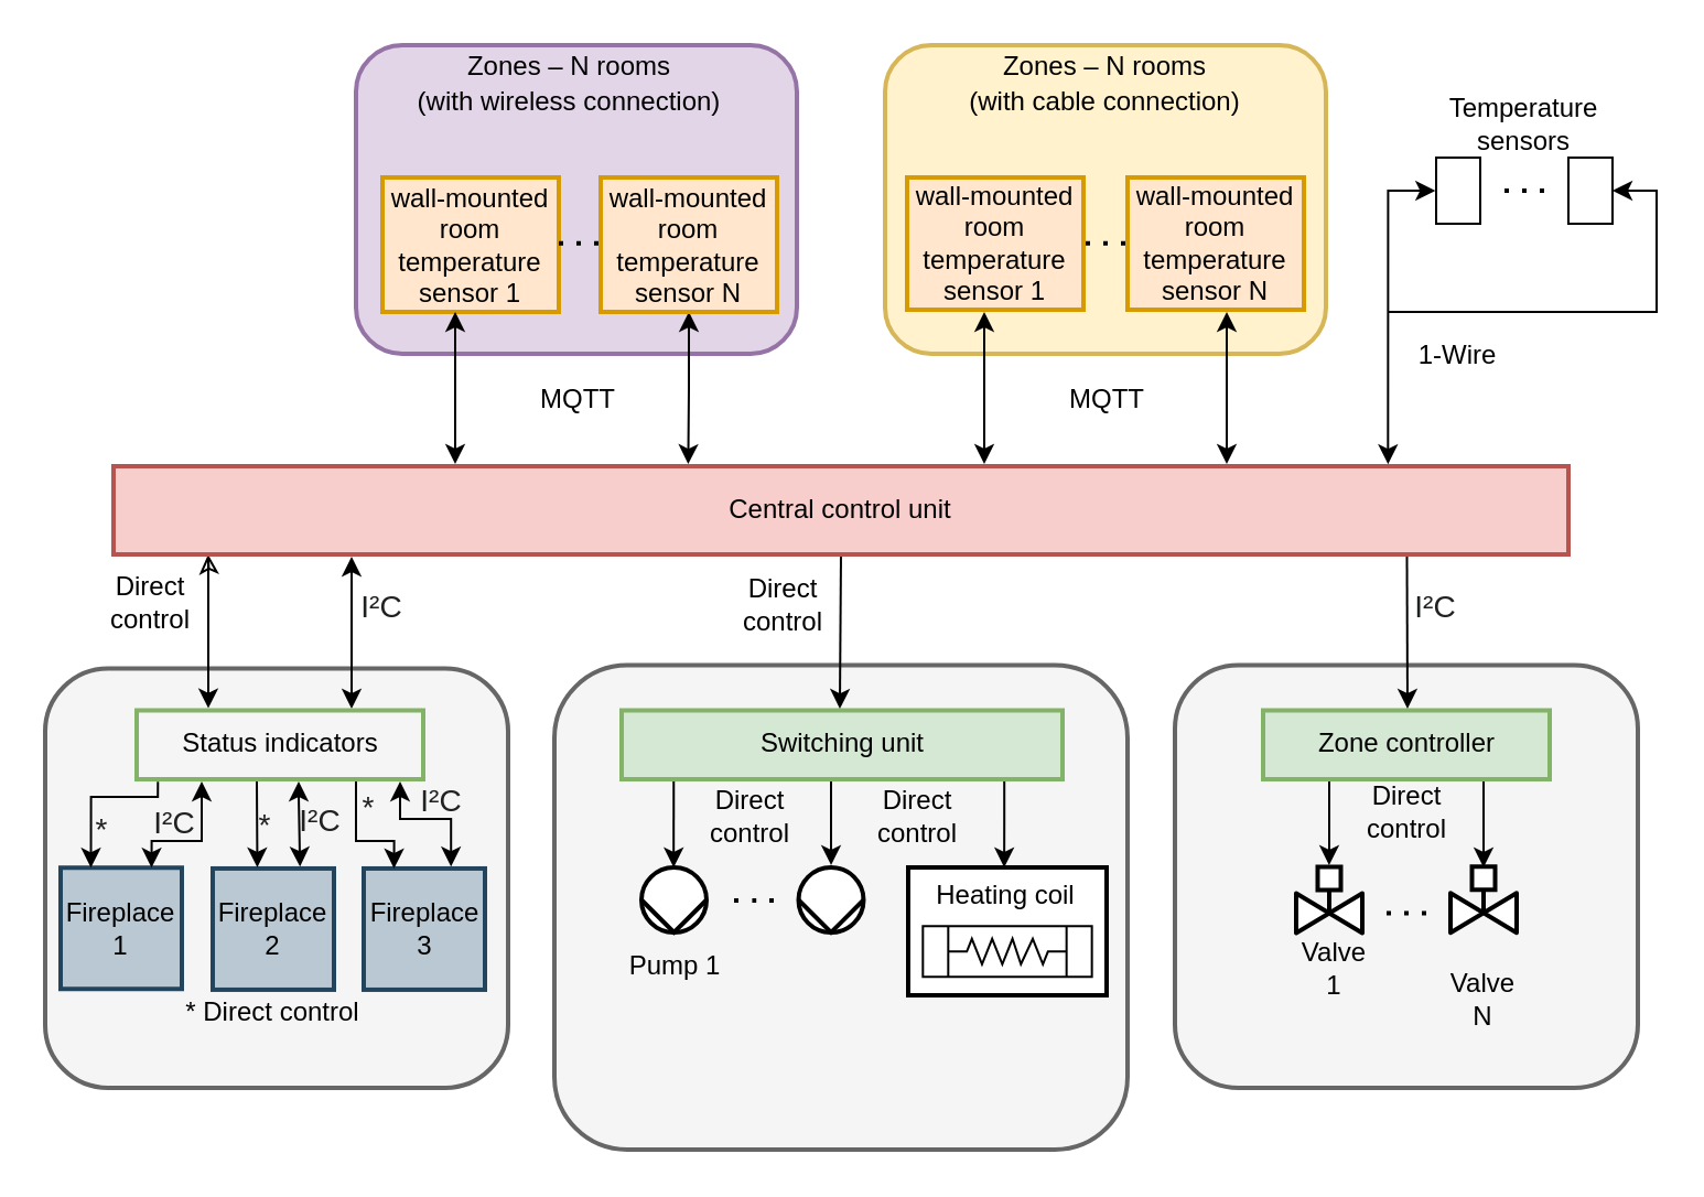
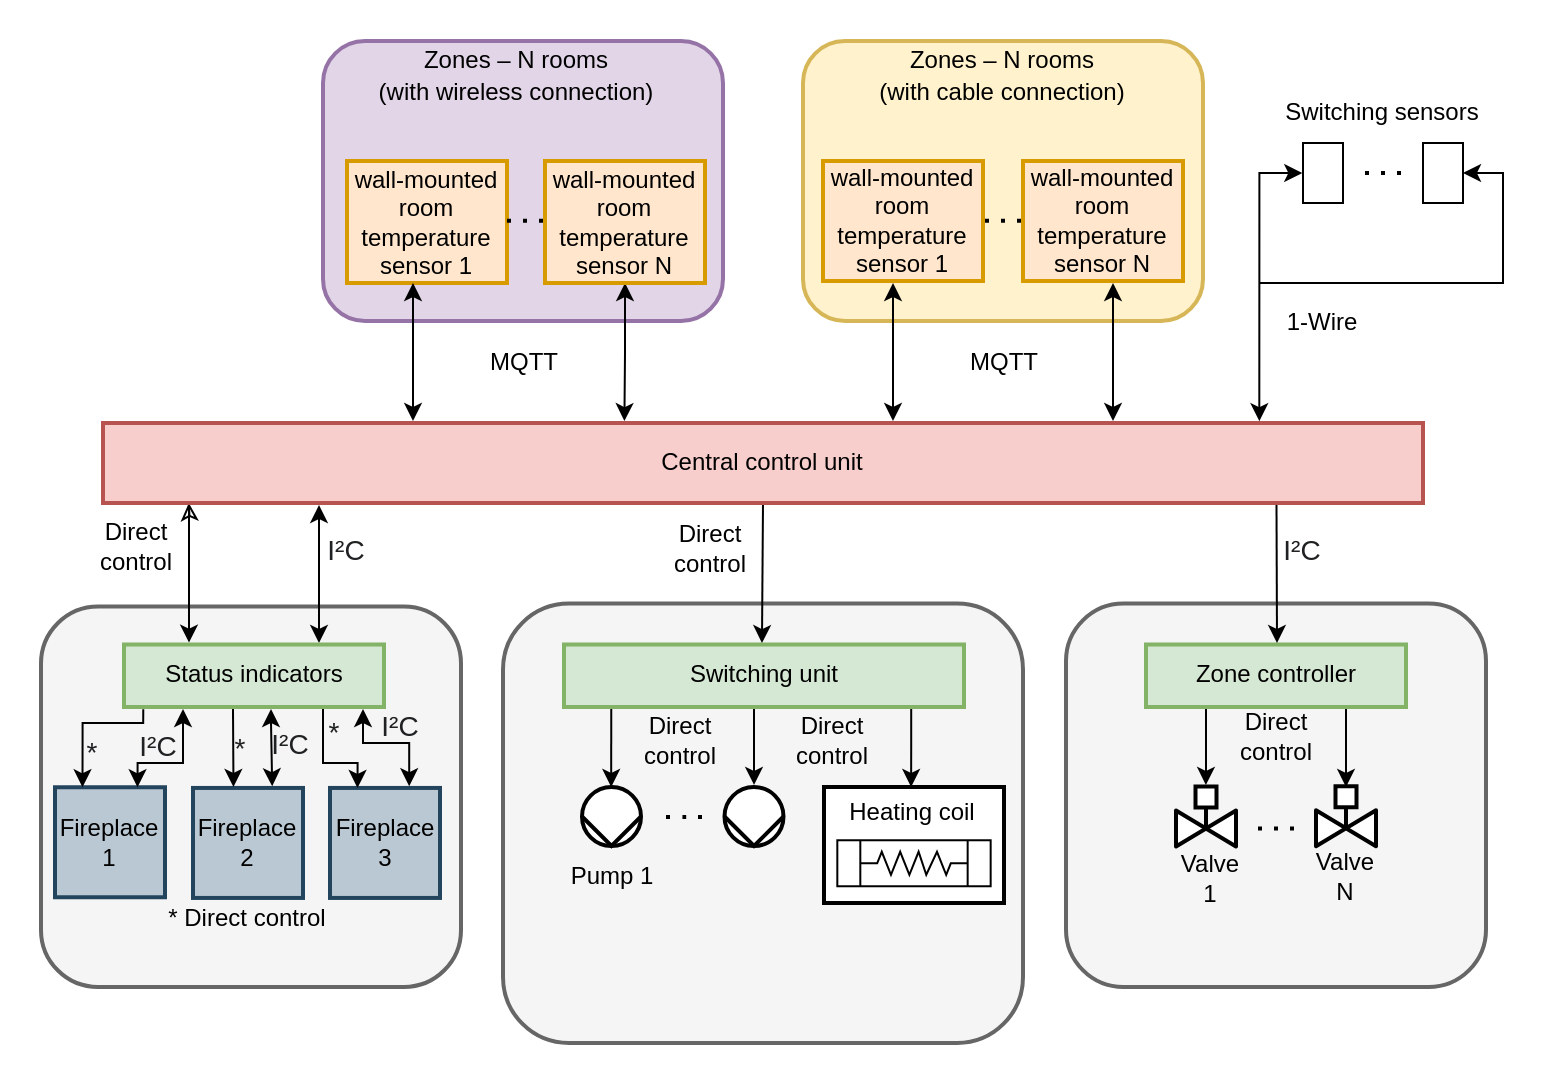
- <mxCell id="69" value="Temperature sensors" style="text;html=1;strokeColor=none;fillColor=none;align=center;verticalAlign=middle;whiteSpace=wrap;rounded=0;" parent="1" vertex="1"><mxGeometry x="641" y="40" width="100" height="31" as="geometry" /></mxCell>
+ <mxCell id="69" value="Switching sensors" style="text;html=1;strokeColor=none;fillColor=none;align=center;verticalAlign=middle;whiteSpace=wrap;rounded=0;" parent="1" vertex="1"><mxGeometry x="641" y="40" width="100" height="31" as="geometry" /></mxCell>
- <mxCell id="58" value="Status indicators" style="rounded=0;whiteSpace=wrap;html=1;fillColor=#f5f5f5;strokeWidth=2;strokeColor=#82b366;" parent="1" vertex="1"><mxGeometry x="61.5" y="321.75" width="130" height="31.25" as="geometry" /></mxCell>
+ <mxCell id="58" value="Status indicators" style="rounded=0;whiteSpace=wrap;html=1;fillColor=#d5e8d4;strokeWidth=2;strokeColor=#82b366;" parent="1" vertex="1"><mxGeometry x="61.5" y="321.75" width="130" height="31.25" as="geometry" /></mxCell>
- <mxCell id="22" value="Valve N" style="text;html=1;strokeColor=none;fillColor=none;align=center;verticalAlign=middle;whiteSpace=wrap;rounded=0;" parent="1" vertex="1"><mxGeometry x="655" y="442.63" width="35" height="20" as="geometry" /></mxCell>
+ <mxCell id="22" value="Valve N" style="text;html=1;strokeColor=none;fillColor=none;align=center;verticalAlign=middle;whiteSpace=wrap;rounded=0;" parent="1" vertex="1"><mxGeometry x="655" y="427.63" width="35" height="20" as="geometry" /></mxCell>
